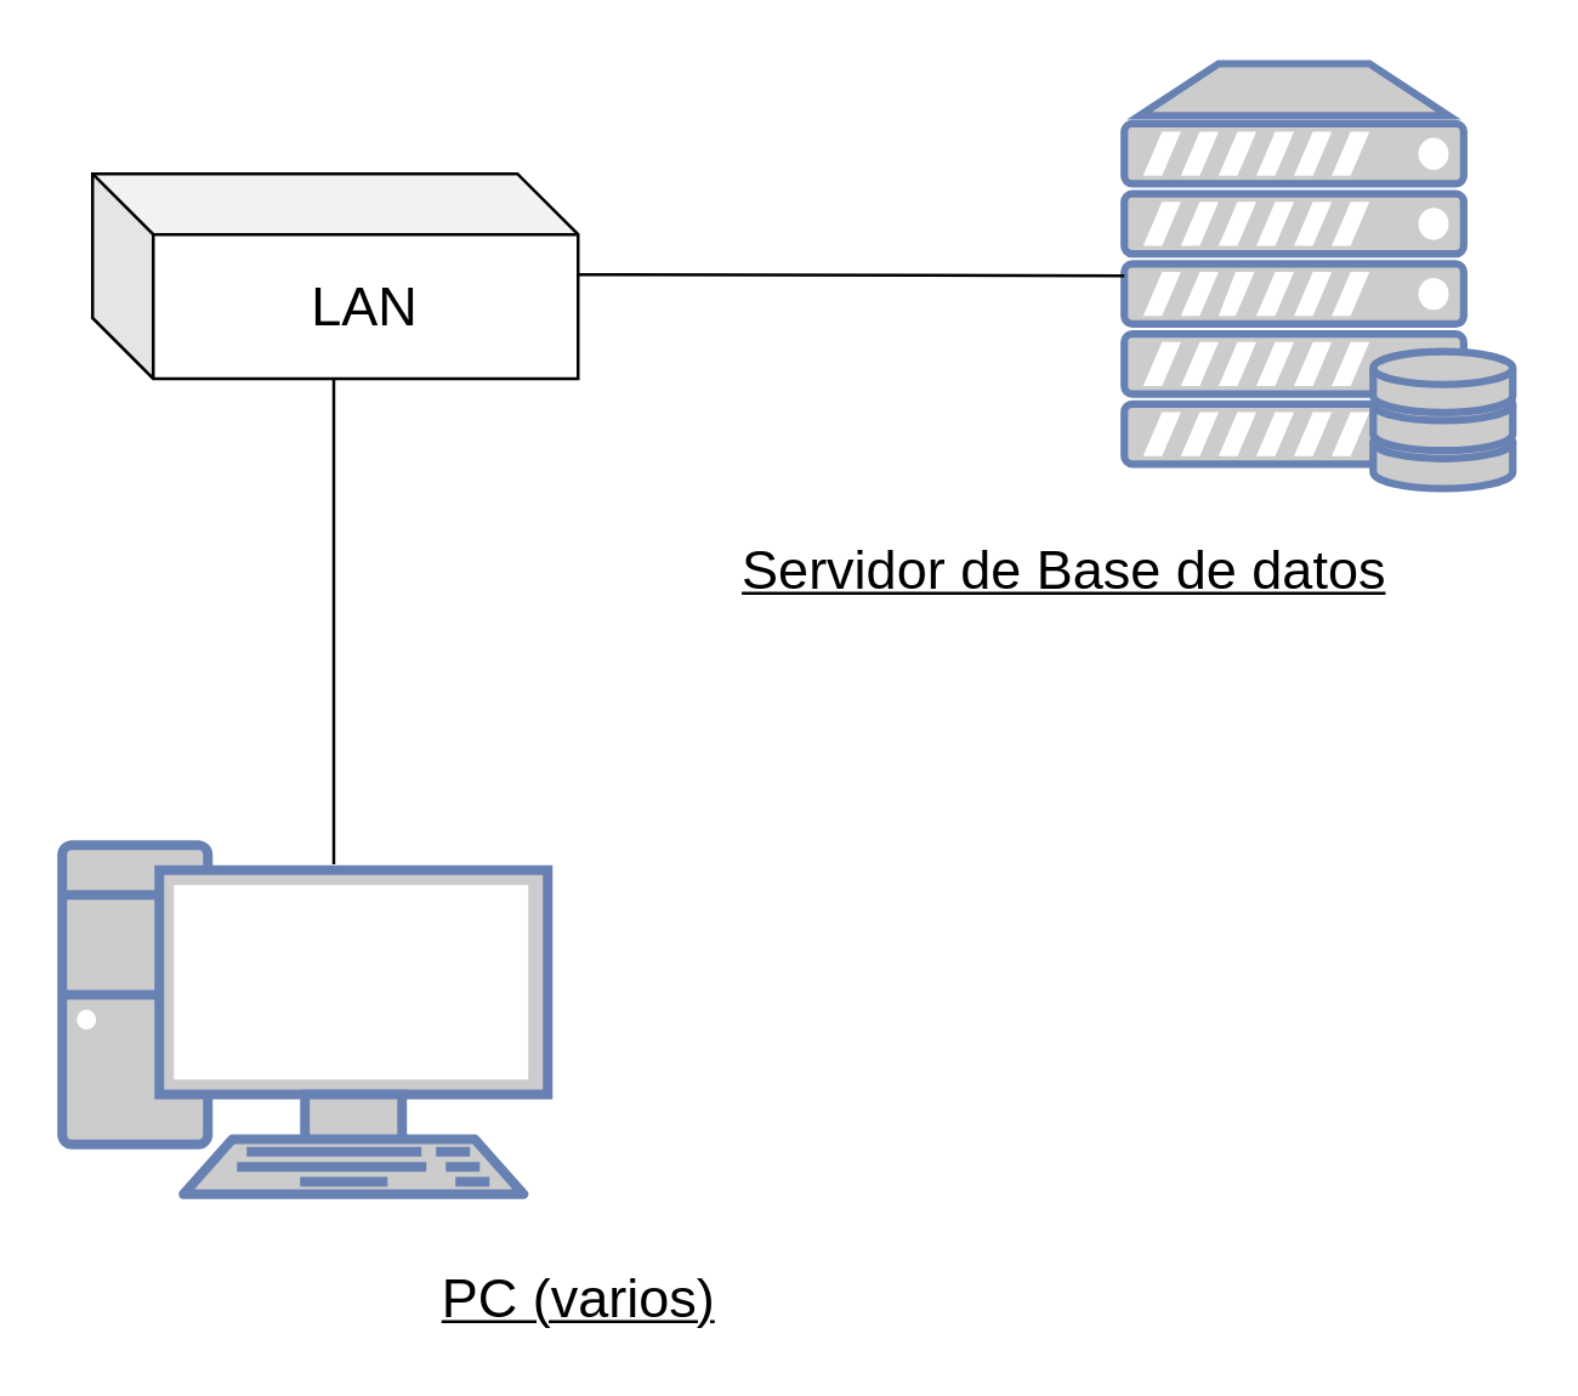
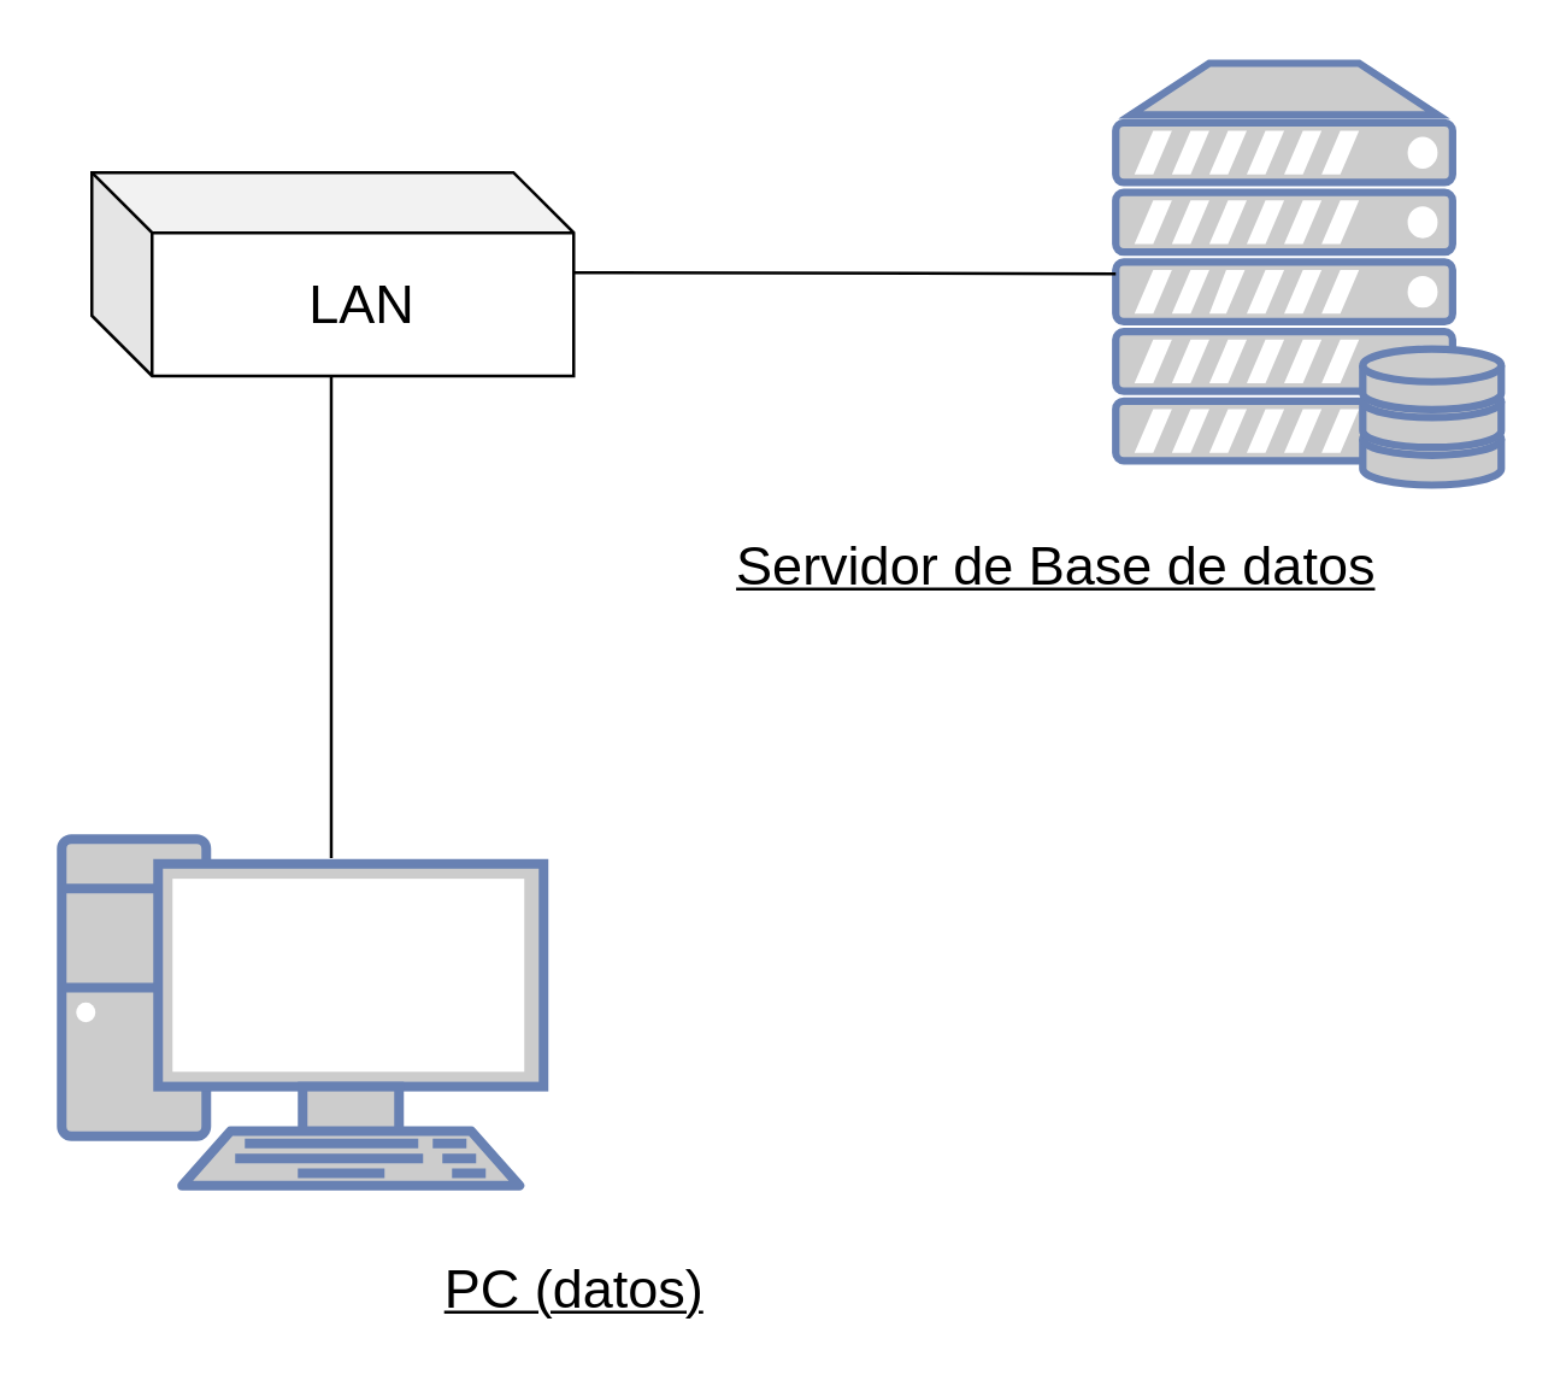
- <mxCell id="6" value="&lt;u&gt;&lt;font style=&quot;font-size: 18px&quot;&gt;PC (varios)&lt;/font&gt;&lt;/u&gt;" style="text;html=1;align=center;verticalAlign=middle;resizable=0;points=[];autosize=1;" parent="1" vertex="1"><mxGeometry x="135" y="418" width="110" height="20" as="geometry" /></mxCell>
+ <mxCell id="6" value="&lt;u&gt;&lt;font style=&quot;font-size: 18px&quot;&gt;PC (datos)&lt;/font&gt;&lt;/u&gt;" style="text;html=1;align=center;verticalAlign=middle;resizable=0;points=[];autosize=1;" parent="1" vertex="1"><mxGeometry x="135" y="418" width="110" height="20" as="geometry" /></mxCell>
